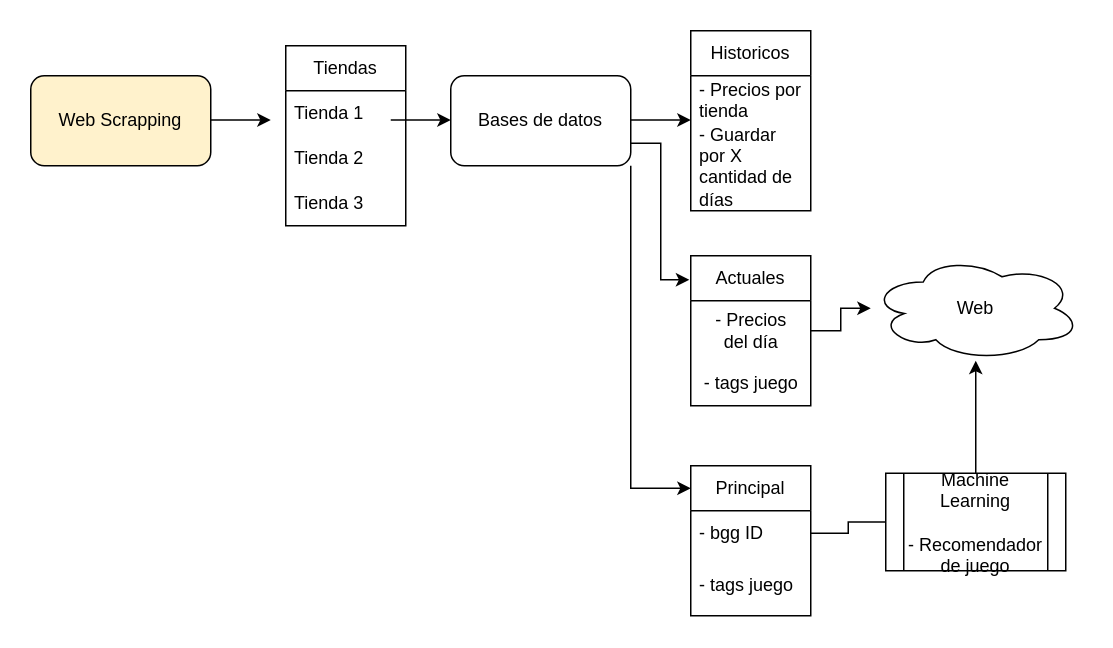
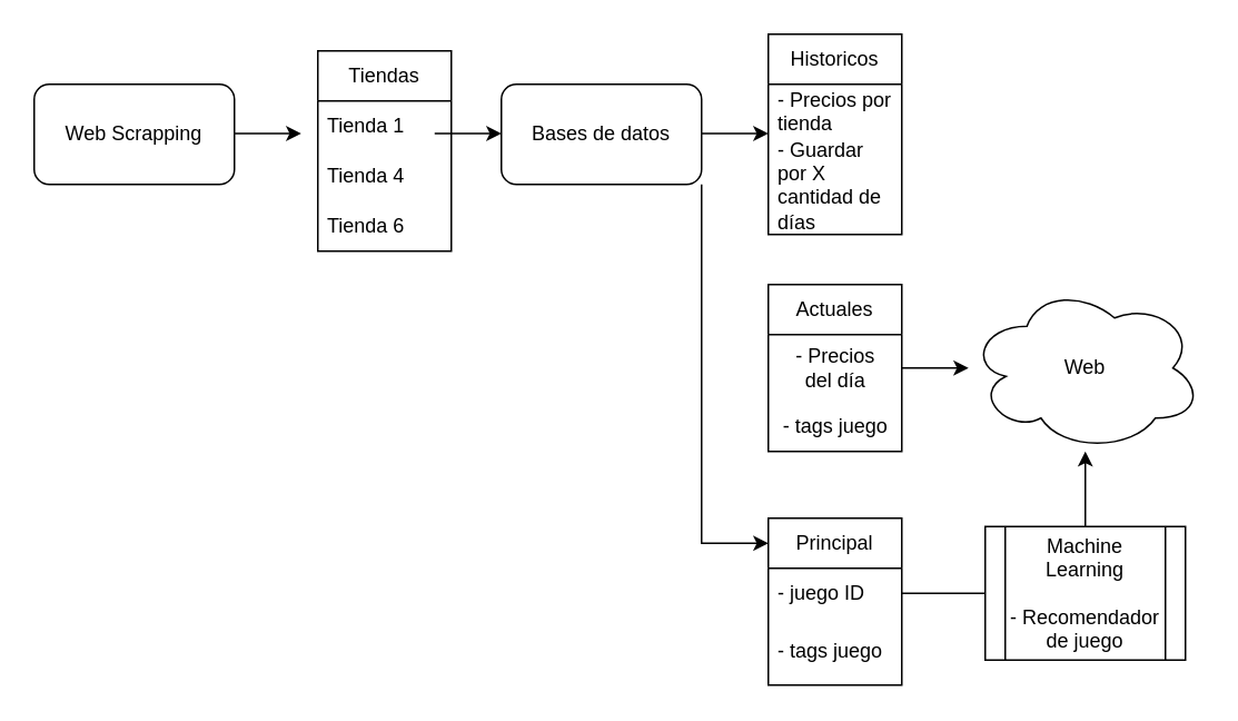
- <mxCell id="2" value="Web Scrapping" style="rounded=1;whiteSpace=wrap;html=1;fillColor=#fff2cc;" parent="1" vertex="1"><mxGeometry x="20" y="50" width="120" height="60" as="geometry" /></mxCell>
+ <mxCell id="2" value="Web Scrapping" style="rounded=1;whiteSpace=wrap;html=1;" parent="1" vertex="1"><mxGeometry x="20" y="50" width="120" height="60" as="geometry" /></mxCell>
- <mxCell id="15" value="Tienda 2" style="text;strokeColor=none;fillColor=none;align=left;verticalAlign=middle;spacingLeft=4;spacingRight=4;overflow=hidden;points=[[0,0.5],[1,0.5]];portConstraint=eastwest;rotatable=0;whiteSpace=wrap;html=1;" parent="13" vertex="1"><mxGeometry y="60" width="80" height="30" as="geometry" /></mxCell>
+ <mxCell id="15" value="Tienda 4" style="text;strokeColor=none;fillColor=none;align=left;verticalAlign=middle;spacingLeft=4;spacingRight=4;overflow=hidden;points=[[0,0.5],[1,0.5]];portConstraint=eastwest;rotatable=0;whiteSpace=wrap;html=1;" parent="13" vertex="1"><mxGeometry y="60" width="80" height="30" as="geometry" /></mxCell>
- <mxCell id="16" value="Tienda 3" style="text;strokeColor=none;fillColor=none;align=left;verticalAlign=middle;spacingLeft=4;spacingRight=4;overflow=hidden;points=[[0,0.5],[1,0.5]];portConstraint=eastwest;rotatable=0;whiteSpace=wrap;html=1;" parent="13" vertex="1"><mxGeometry y="90" width="80" height="30" as="geometry" /></mxCell>
+ <mxCell id="16" value="Tienda 6" style="text;strokeColor=none;fillColor=none;align=left;verticalAlign=middle;spacingLeft=4;spacingRight=4;overflow=hidden;points=[[0,0.5],[1,0.5]];portConstraint=eastwest;rotatable=0;whiteSpace=wrap;html=1;" parent="13" vertex="1"><mxGeometry y="90" width="80" height="30" as="geometry" /></mxCell>
- <mxCell id="3" style="edgeStyle=orthogonalEdgeStyle;rounded=0;orthogonalLoop=1;jettySize=auto;html=1;exitX=1;exitY=0.75;exitDx=0;exitDy=0;entryX=-0.012;entryY=0.16;entryDx=0;entryDy=0;entryPerimeter=0;" edge="1" parent="1" source="5" target="17"><mxGeometry relative="1" as="geometry" /></mxCell>
- <mxCell id="9" value="Web" style="ellipse;shape=cloud;whiteSpace=wrap;html=1;" parent="1" vertex="1"><mxGeometry x="580" y="170" width="140" height="70" as="geometry" /></mxCell>
+ <mxCell id="9" value="Web" style="ellipse;shape=cloud;whiteSpace=wrap;html=1;" parent="1" vertex="1"><mxGeometry x="580" y="170" width="140" height="100" as="geometry" /></mxCell>
- <mxCell id="25" value="&lt;div&gt;Machine Learning&lt;/div&gt;&lt;div&gt;&lt;br&gt;&lt;/div&gt;&lt;div&gt;- Recomendador de juego&lt;br&gt;&lt;/div&gt;" style="shape=process;whiteSpace=wrap;html=1;backgroundOutline=1;" vertex="1" parent="1"><mxGeometry x="590" y="315" width="120" height="65" as="geometry" /></mxCell>
+ <mxCell id="25" value="&lt;div&gt;Machine Learning&lt;/div&gt;&lt;div&gt;&lt;br&gt;&lt;/div&gt;&lt;div&gt;- Recomendador de juego&lt;br&gt;&lt;/div&gt;" style="shape=process;whiteSpace=wrap;html=1;backgroundOutline=1;" vertex="1" parent="1"><mxGeometry x="590" y="315" width="120" height="80" as="geometry" /></mxCell>
- <mxCell id="21" value="- bgg ID" style="text;strokeColor=none;fillColor=none;align=left;verticalAlign=middle;spacingLeft=4;spacingRight=4;overflow=hidden;points=[[0,0.5],[1,0.5]];portConstraint=eastwest;rotatable=0;whiteSpace=wrap;html=1;" parent="20" vertex="1"><mxGeometry y="30" width="80" height="30" as="geometry" /></mxCell>
+ <mxCell id="21" value="- juego ID" style="text;strokeColor=none;fillColor=none;align=left;verticalAlign=middle;spacingLeft=4;spacingRight=4;overflow=hidden;points=[[0,0.5],[1,0.5]];portConstraint=eastwest;rotatable=0;whiteSpace=wrap;html=1;" parent="20" vertex="1"><mxGeometry y="30" width="80" height="30" as="geometry" /></mxCell>
